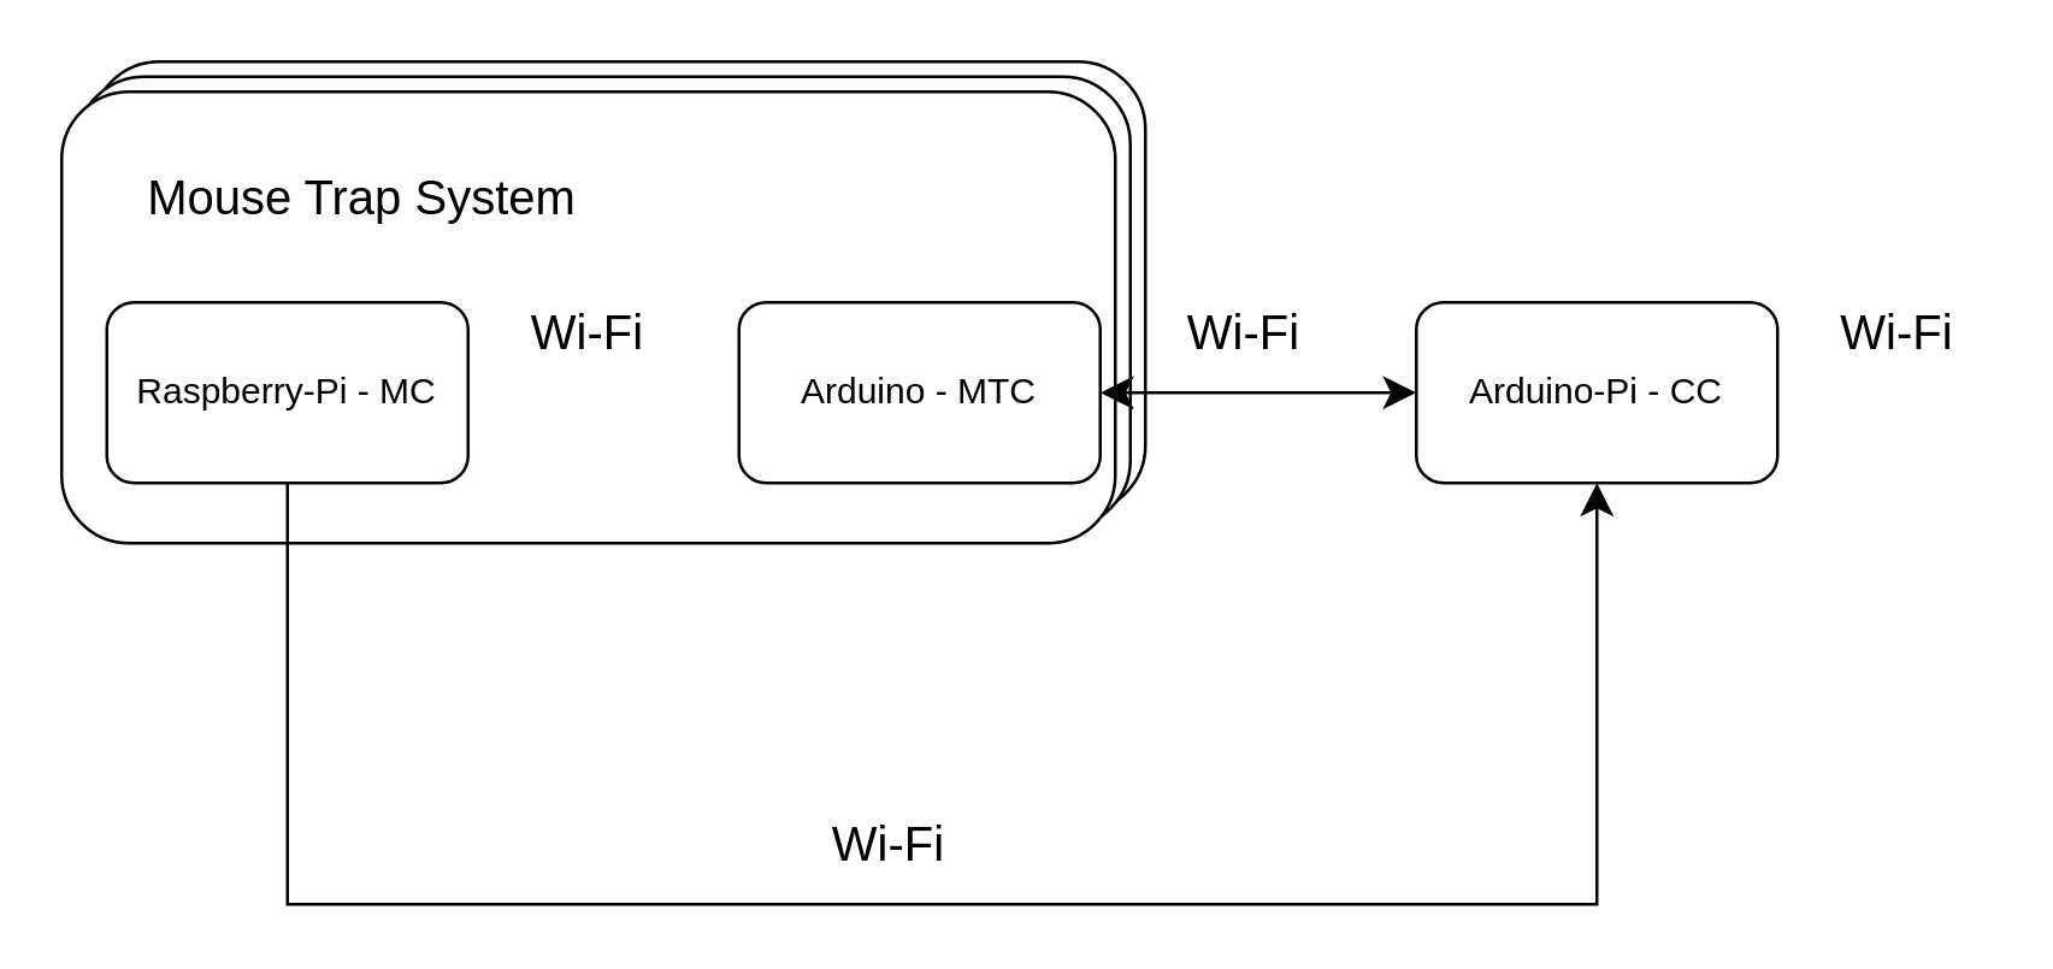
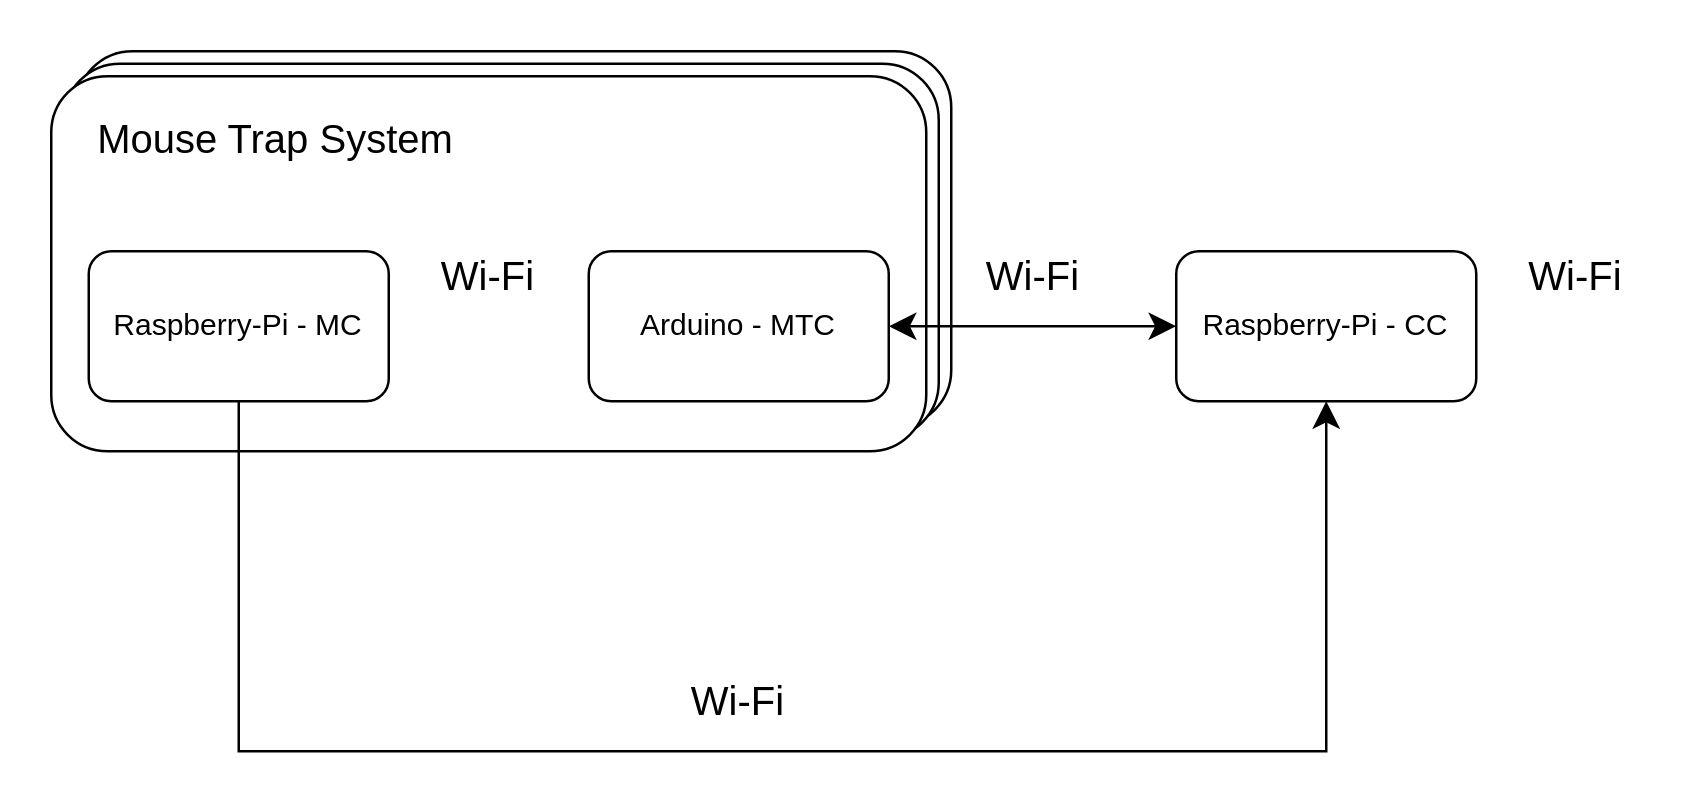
- <mxCell id="10" value="Mouse Trap System" style="text;html=1;align=center;verticalAlign=middle;whiteSpace=wrap;rounded=0;fontSize=16;" vertex="1" parent="1"><mxGeometry x="45" y="50" width="150" height="30" as="geometry" /></mxCell>
+ <mxCell id="10" value="Mouse Trap System" style="text;html=1;align=center;verticalAlign=middle;whiteSpace=wrap;rounded=0;fontSize=16;" vertex="1" parent="1"><mxGeometry x="35" y="40" width="150" height="30" as="geometry" /></mxCell>
- <mxCell id="6" value="Arduino - MTC" style="rounded=1;whiteSpace=wrap;html=1;" vertex="1" parent="1"><mxGeometry x="245" y="100" width="120" height="60" as="geometry" /></mxCell>
+ <mxCell id="6" value="Arduino - MTC" style="rounded=1;whiteSpace=wrap;html=1;" vertex="1" parent="1"><mxGeometry x="235" width="120" height="60" as="geometry" y="100" /></mxCell>
- <mxCell id="5" value="Arduino-Pi - CC" style="rounded=1;whiteSpace=wrap;html=1;" parent="1" vertex="1"><mxGeometry width="120" height="60" as="geometry" x="470" y="100" /></mxCell>
+ <mxCell id="5" value="Raspberry-Pi - CC" style="rounded=1;whiteSpace=wrap;html=1;" parent="1" vertex="1"><mxGeometry width="120" height="60" as="geometry" x="470" y="100" /></mxCell>
